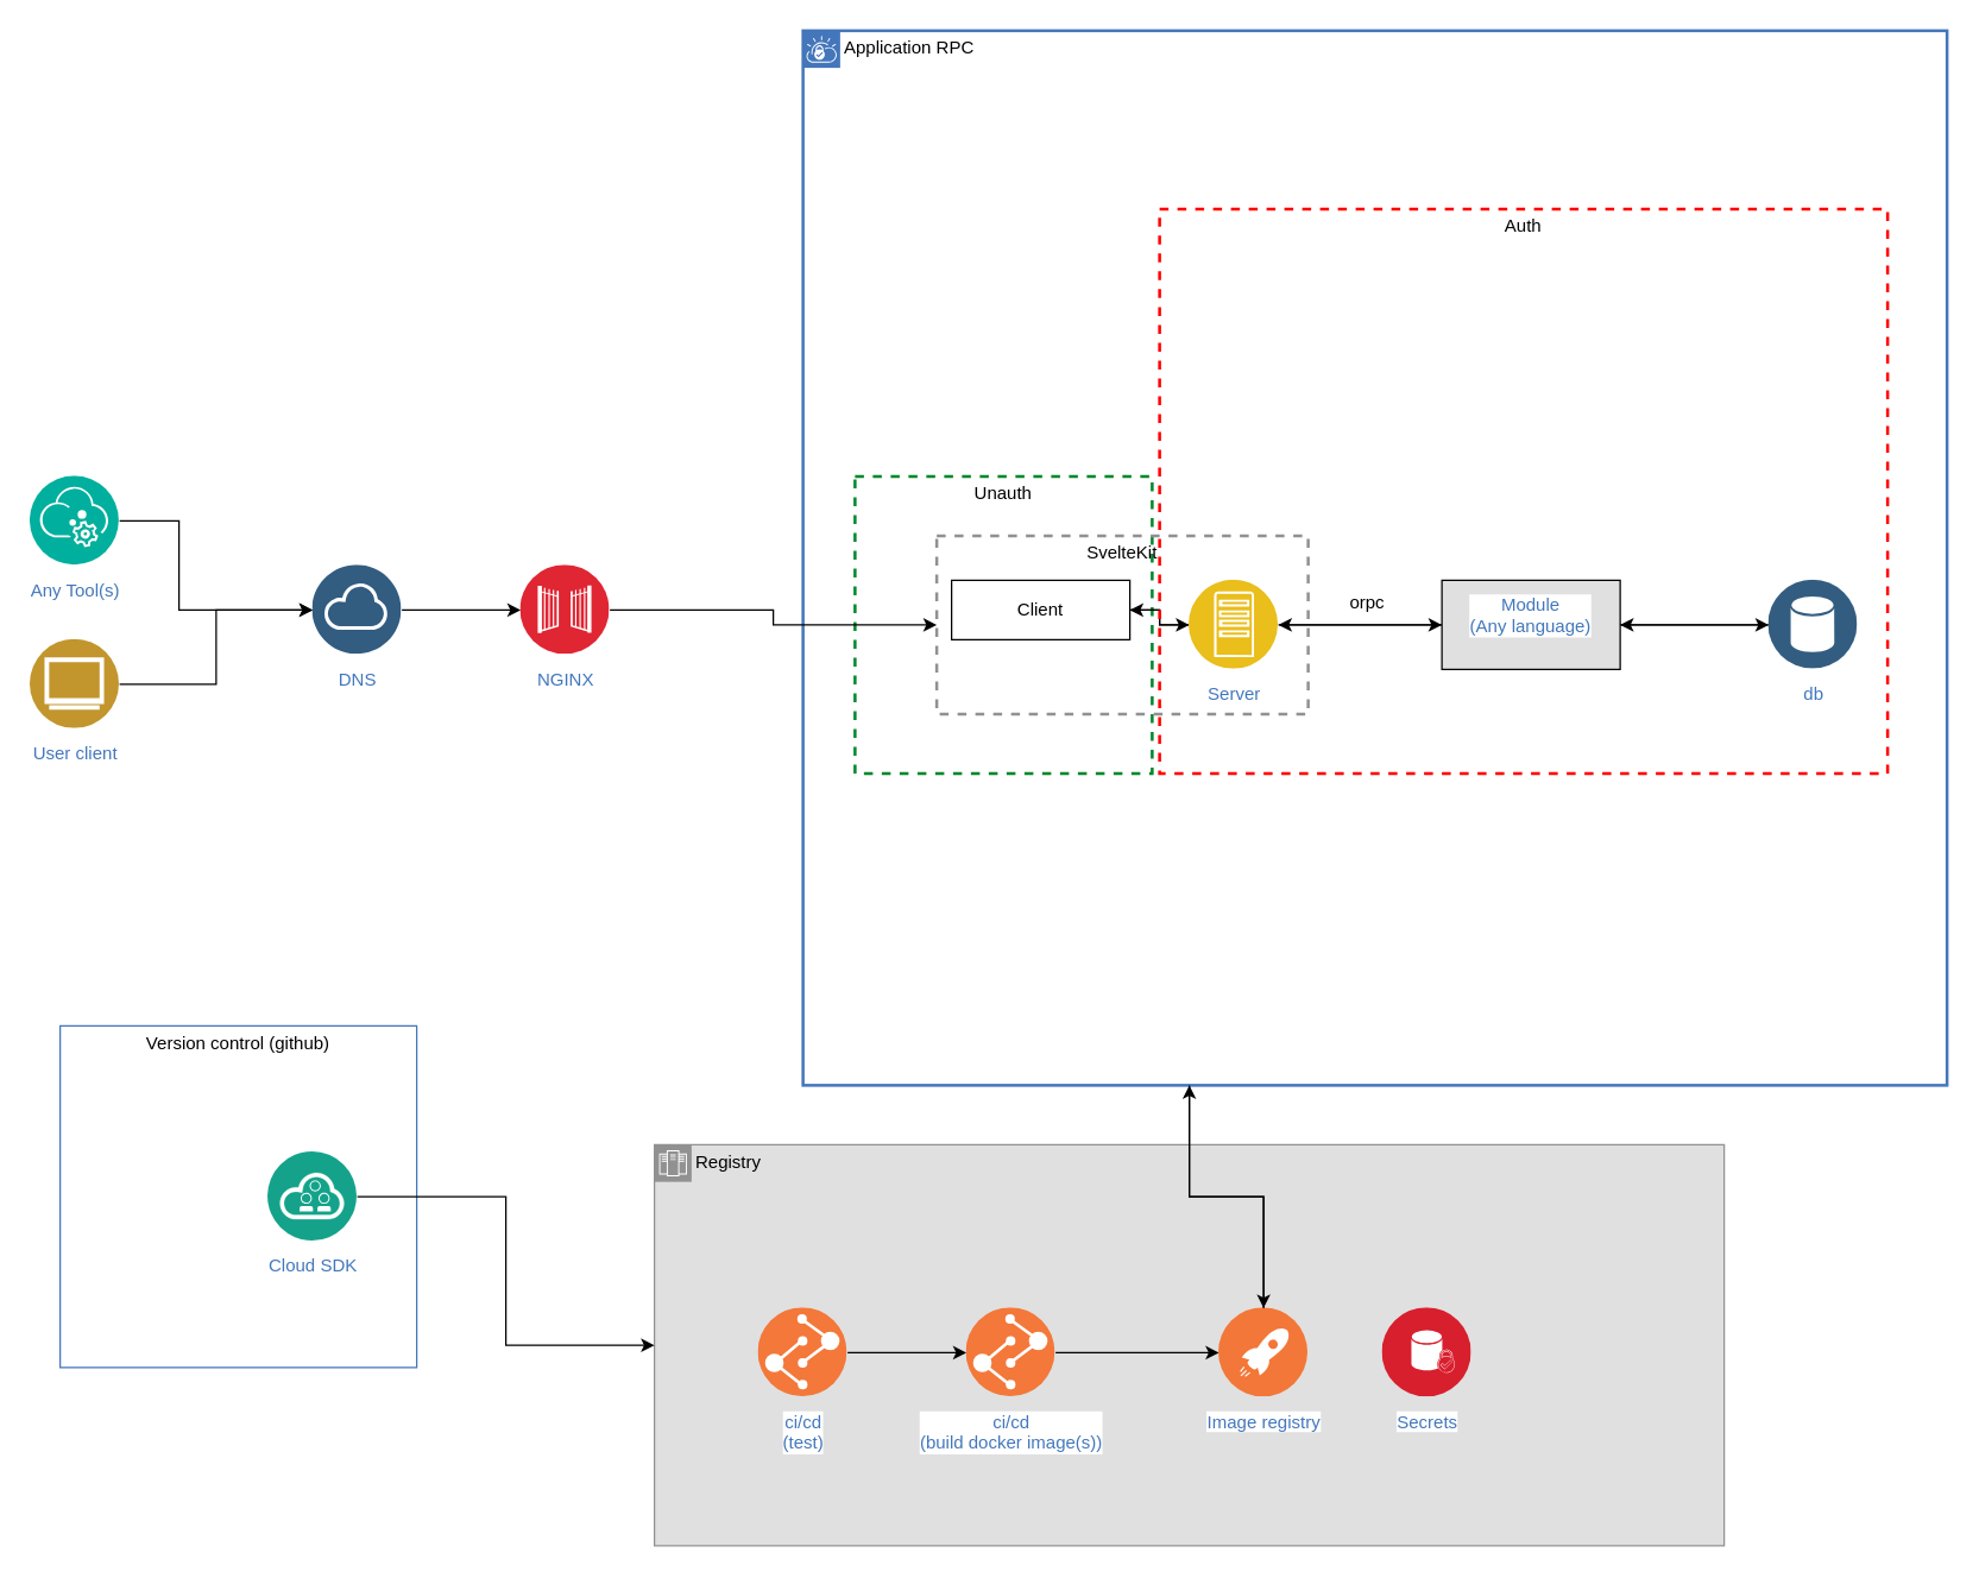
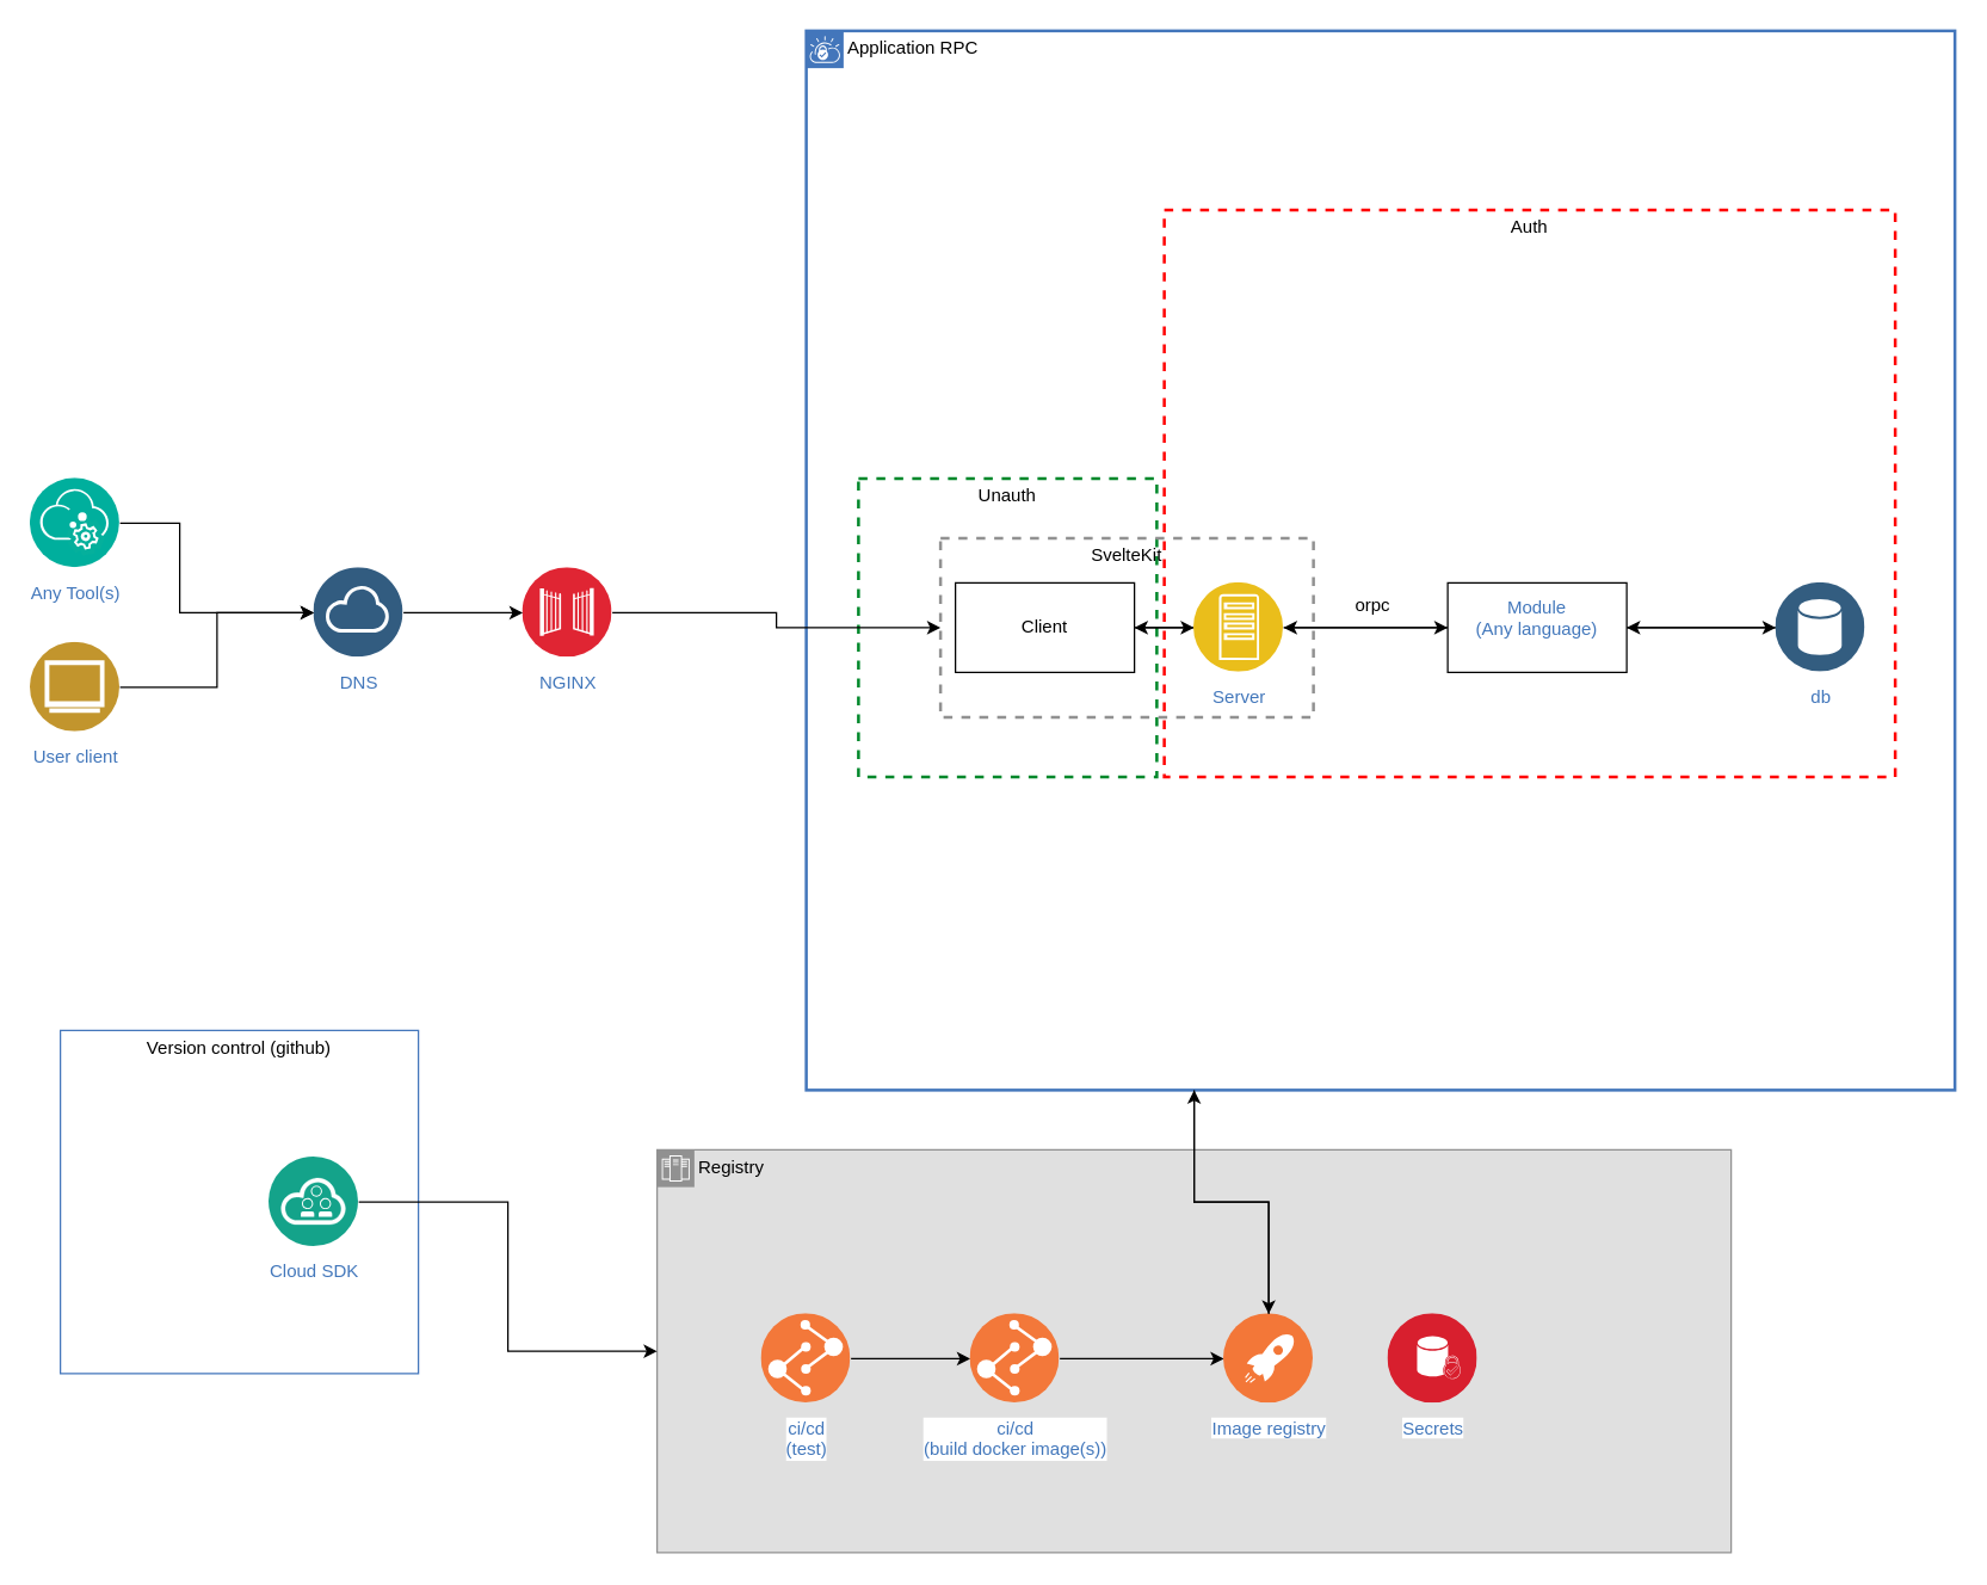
- <mxCell id="13" value="Client" style="rounded=0;whiteSpace=wrap;html=1;" parent="12" vertex="1"><mxGeometry x="65" y="70" width="120" height="40" as="geometry" /></mxCell>
+ <mxCell id="13" value="Client" style="rounded=0;whiteSpace=wrap;html=1;" parent="12" vertex="1"><mxGeometry x="65" y="70" width="120" height="60" as="geometry" /></mxCell>
- <mxCell id="33" value="Module&lt;br&gt;&lt;div&gt;(Any language)&lt;br&gt;&lt;/div&gt;" style="whiteSpace=wrap;html=1;verticalAlign=top;fontColor=#4277BB;labelBackgroundColor=default;shadow=0;dashed=0;spacingTop=3;fillColor=#e0e0e0;" parent="27" vertex="1"><mxGeometry x="190" y="250" width="120" height="60" as="geometry" /></mxCell>
+ <mxCell id="33" value="Module&lt;br&gt;&lt;div&gt;(Any language)&lt;br&gt;&lt;/div&gt;" style="whiteSpace=wrap;html=1;verticalAlign=top;fontColor=#4277BB;labelBackgroundColor=default;shadow=0;dashed=0;spacingTop=3;" parent="27" vertex="1"><mxGeometry x="190" y="250" width="120" height="60" as="geometry" /></mxCell>
